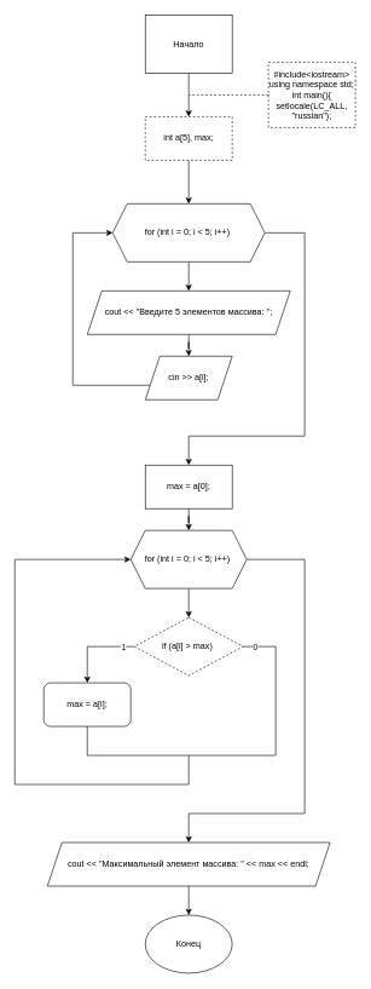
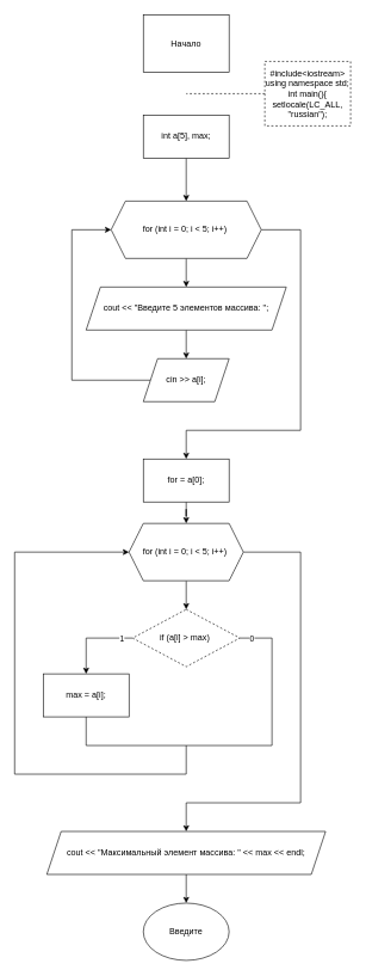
- <mxCell id="2" value="" style="edgeStyle=orthogonalEdgeStyle;rounded=0;orthogonalLoop=1;jettySize=auto;html=1;" edge="1" parent="1" source="3" target="5"><mxGeometry relative="1" as="geometry" /></mxCell>
- <mxCell id="5" value="&lt;span&gt;&#09;&lt;/span&gt;int a[5], max;" style="rounded=0;whiteSpace=wrap;html=1;dashed=1;" vertex="1" parent="1"><mxGeometry x="200" y="160" width="120" height="60" as="geometry" /></mxCell>
+ <mxCell id="5" value="&lt;span&gt;&#09;&lt;/span&gt;int a[5], max;" style="rounded=0;whiteSpace=wrap;html=1;" vertex="1" parent="1"><mxGeometry x="200" y="160" width="120" height="60" as="geometry" /></mxCell>
- <mxCell id="14" value="&lt;span&gt;&#09;&#09;&lt;/span&gt;cin &amp;gt;&amp;gt; a[i];" style="shape=parallelogram;perimeter=parallelogramPerimeter;whiteSpace=wrap;html=1;fixedSize=1;" vertex="1" parent="1"><mxGeometry x="200" y="490" width="120" height="60" as="geometry" /></mxCell>
+ <mxCell id="14" value="&lt;span&gt;&#09;&#09;&lt;/span&gt;cin &amp;gt;&amp;gt; a[i];" style="shape=parallelogram;perimeter=parallelogramPerimeter;whiteSpace=wrap;html=1;fixedSize=1;" vertex="1" parent="1"><mxGeometry x="200" y="500" width="120" height="60" as="geometry" /></mxCell>
- <mxCell id="16" value="&lt;span&gt;&#09;&lt;/span&gt;max = a[0];" style="rounded=0;whiteSpace=wrap;html=1;" vertex="1" parent="1"><mxGeometry x="200" y="640" width="120" height="60" as="geometry" /></mxCell>
+ <mxCell id="16" value="&lt;span&gt;&#09;&lt;/span&gt;for = a[0];" style="rounded=0;whiteSpace=wrap;html=1;" vertex="1" parent="1"><mxGeometry x="200" y="640" width="120" height="60" as="geometry" /></mxCell>
- <mxCell id="23" value="&lt;span&gt;&#09;&#09;&#09;&lt;/span&gt;max = a[i];" style="whiteSpace=wrap;html=1;rounded=1;" vertex="1" parent="1"><mxGeometry x="60" y="940" width="120" height="60" as="geometry" /></mxCell>
+ <mxCell id="23" value="&lt;span&gt;&#09;&#09;&#09;&lt;/span&gt;max = a[i];" style="rounded=0;whiteSpace=wrap;html=1;" vertex="1" parent="1"><mxGeometry x="60" y="940" width="120" height="60" as="geometry" /></mxCell>
- <mxCell id="29" value="Конец" style="ellipse;whiteSpace=wrap;html=1;" vertex="1" parent="1"><mxGeometry x="200" y="1260" width="120" height="80" as="geometry" /></mxCell>
+ <mxCell id="29" value="Введите" style="ellipse;whiteSpace=wrap;html=1;" vertex="1" parent="1"><mxGeometry x="200" y="1260" width="120" height="80" as="geometry" /></mxCell>
